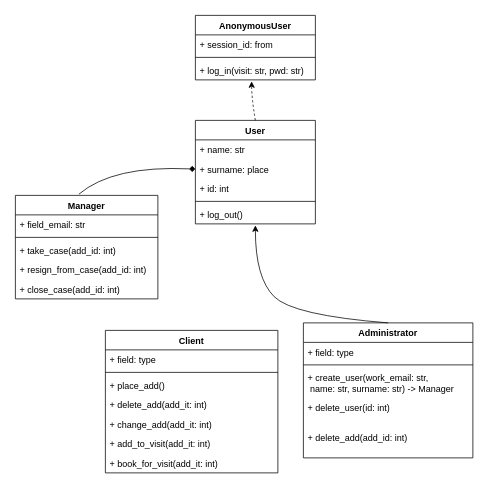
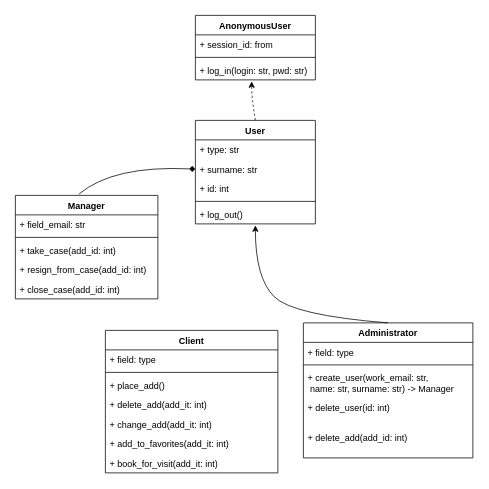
- <mxCell id="11" value="+ log_in(visit: str, pwd: str)" style="text;strokeColor=none;fillColor=none;align=left;verticalAlign=top;spacingLeft=4;spacingRight=4;overflow=hidden;rotatable=0;points=[[0,0.5],[1,0.5]];portConstraint=eastwest;" vertex="1" parent="8"><mxGeometry y="60" width="160" height="26" as="geometry" /></mxCell>
+ <mxCell id="11" value="+ log_in(login: str, pwd: str)" style="text;strokeColor=none;fillColor=none;align=left;verticalAlign=top;spacingLeft=4;spacingRight=4;overflow=hidden;rotatable=0;points=[[0,0.5],[1,0.5]];portConstraint=eastwest;" vertex="1" parent="8"><mxGeometry y="60" width="160" height="26" as="geometry" /></mxCell>
- <mxCell id="3" value="+ name: str&#10;" style="text;strokeColor=none;fillColor=none;align=left;verticalAlign=top;spacingLeft=4;spacingRight=4;overflow=hidden;rotatable=0;points=[[0,0.5],[1,0.5]];portConstraint=eastwest;" vertex="1" parent="2"><mxGeometry y="26" width="160" height="26" as="geometry" /></mxCell>
+ <mxCell id="3" value="+ type: str&#10;" style="text;strokeColor=none;fillColor=none;align=left;verticalAlign=top;spacingLeft=4;spacingRight=4;overflow=hidden;rotatable=0;points=[[0,0.5],[1,0.5]];portConstraint=eastwest;" vertex="1" parent="2"><mxGeometry y="26" width="160" height="26" as="geometry" /></mxCell>
- <mxCell id="4" value="+ surname: place&#10;" style="text;strokeColor=none;fillColor=none;align=left;verticalAlign=top;spacingLeft=4;spacingRight=4;overflow=hidden;rotatable=0;points=[[0,0.5],[1,0.5]];portConstraint=eastwest;" vertex="1" parent="2"><mxGeometry y="52" width="160" height="26" as="geometry" /></mxCell>
+ <mxCell id="4" value="+ surname: str&#10;" style="text;strokeColor=none;fillColor=none;align=left;verticalAlign=top;spacingLeft=4;spacingRight=4;overflow=hidden;rotatable=0;points=[[0,0.5],[1,0.5]];portConstraint=eastwest;" vertex="1" parent="2"><mxGeometry y="52" width="160" height="26" as="geometry" /></mxCell>
- <mxCell id="24" value="+ add_to_visit(add_it: int) " style="text;strokeColor=none;fillColor=none;align=left;verticalAlign=top;spacingLeft=4;spacingRight=4;overflow=hidden;rotatable=0;points=[[0,0.5],[1,0.5]];portConstraint=eastwest;" vertex="1" parent="18"><mxGeometry y="138" width="230" height="26" as="geometry" /></mxCell>
+ <mxCell id="24" value="+ add_to_favorites(add_it: int) " style="text;strokeColor=none;fillColor=none;align=left;verticalAlign=top;spacingLeft=4;spacingRight=4;overflow=hidden;rotatable=0;points=[[0,0.5],[1,0.5]];portConstraint=eastwest;" vertex="1" parent="18"><mxGeometry y="138" width="230" height="26" as="geometry" /></mxCell>
